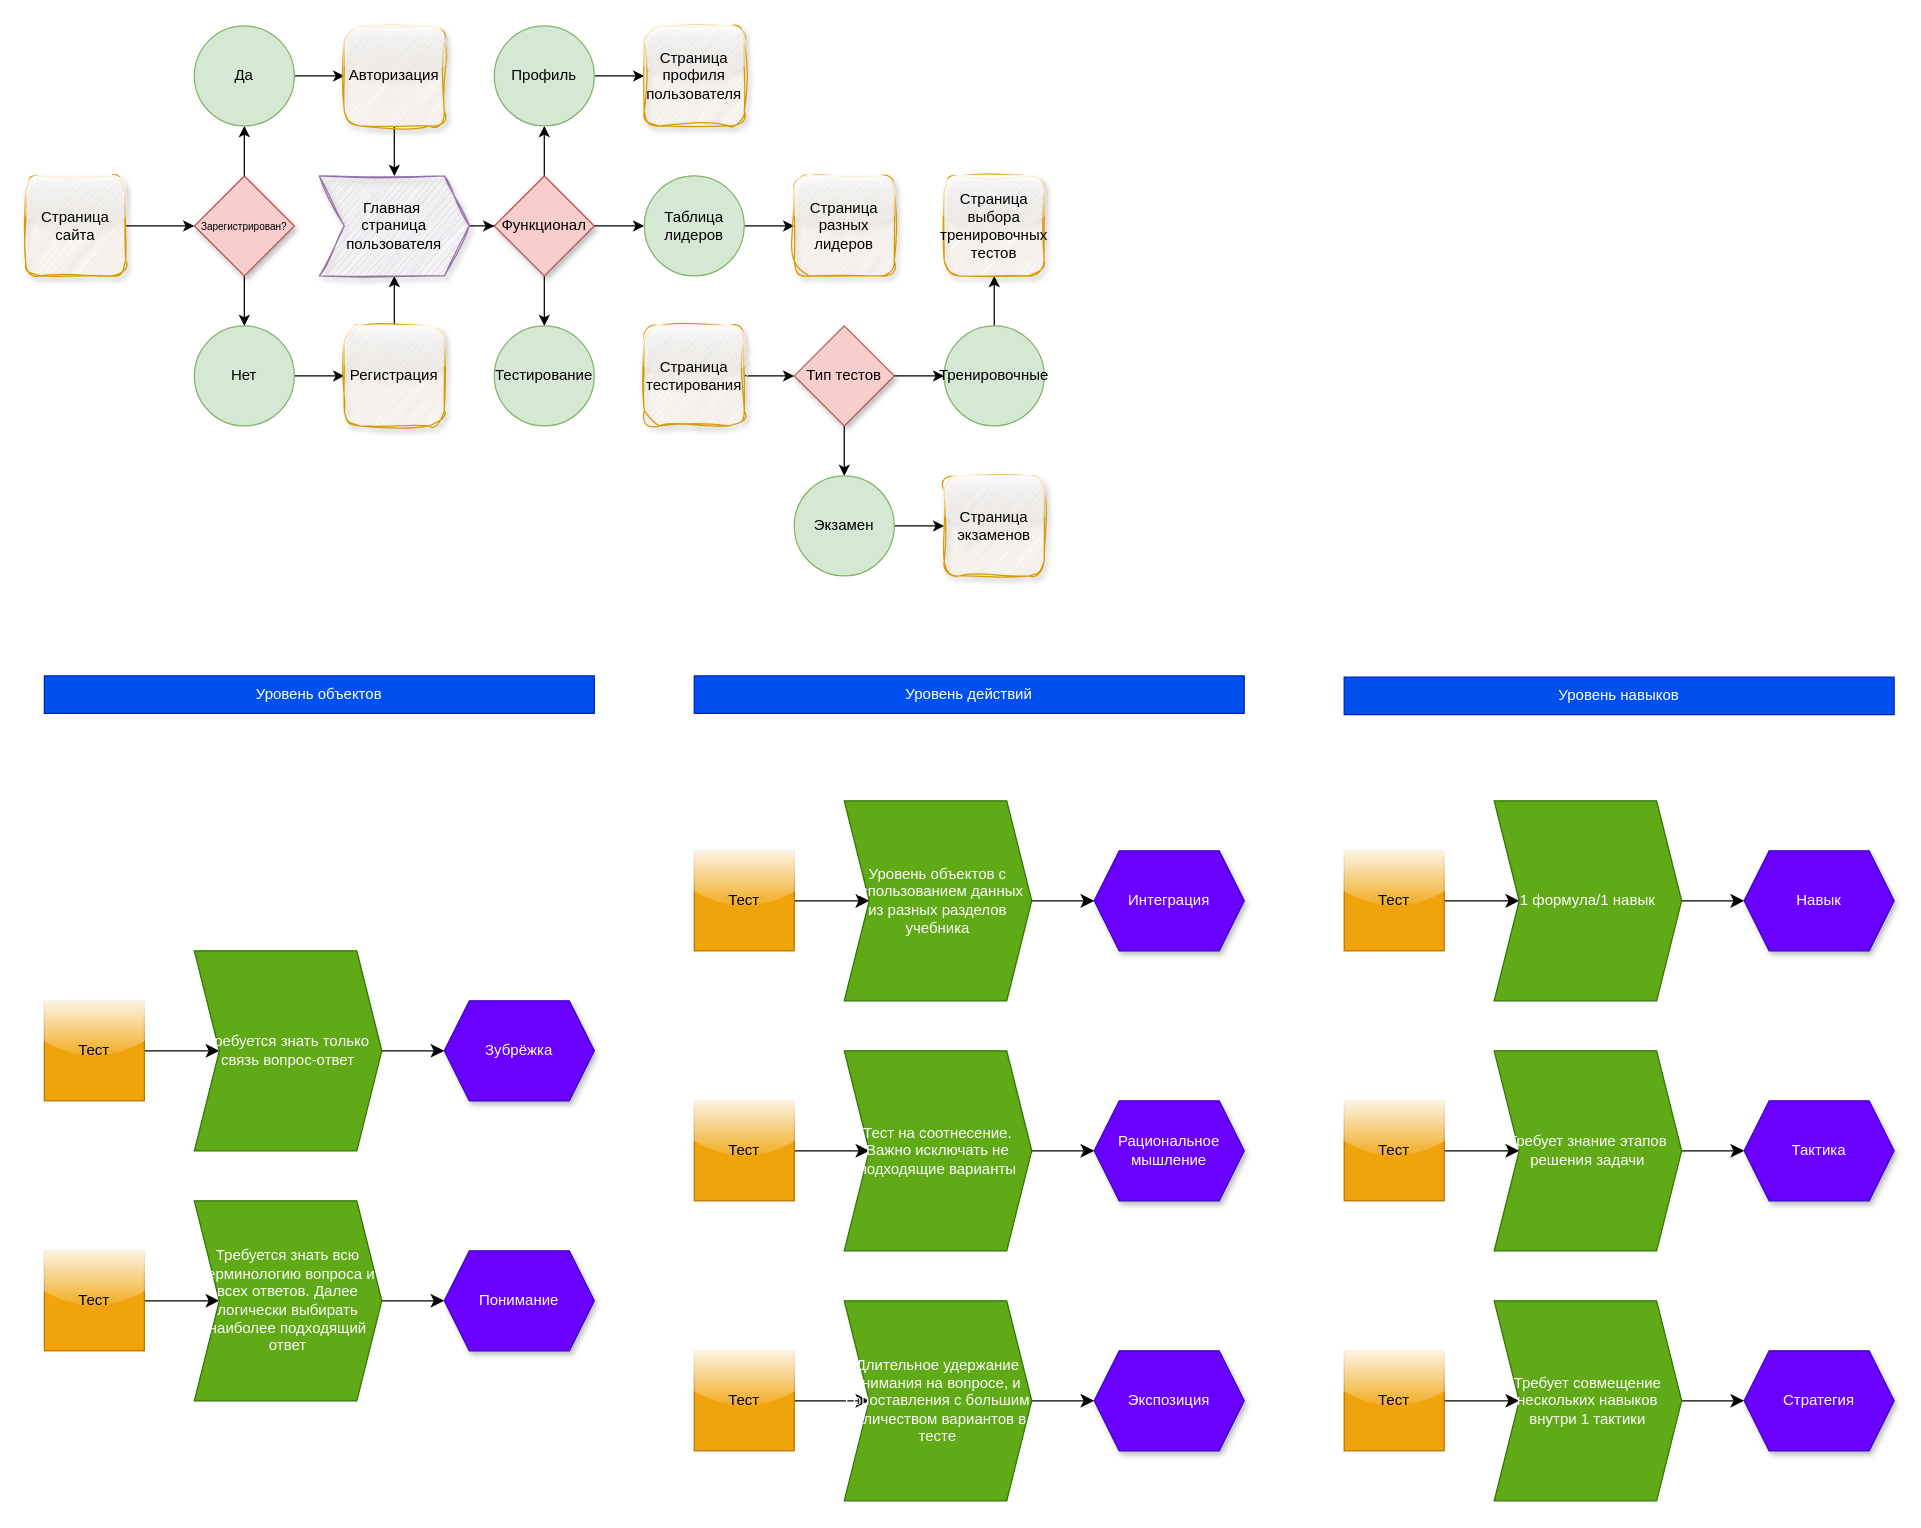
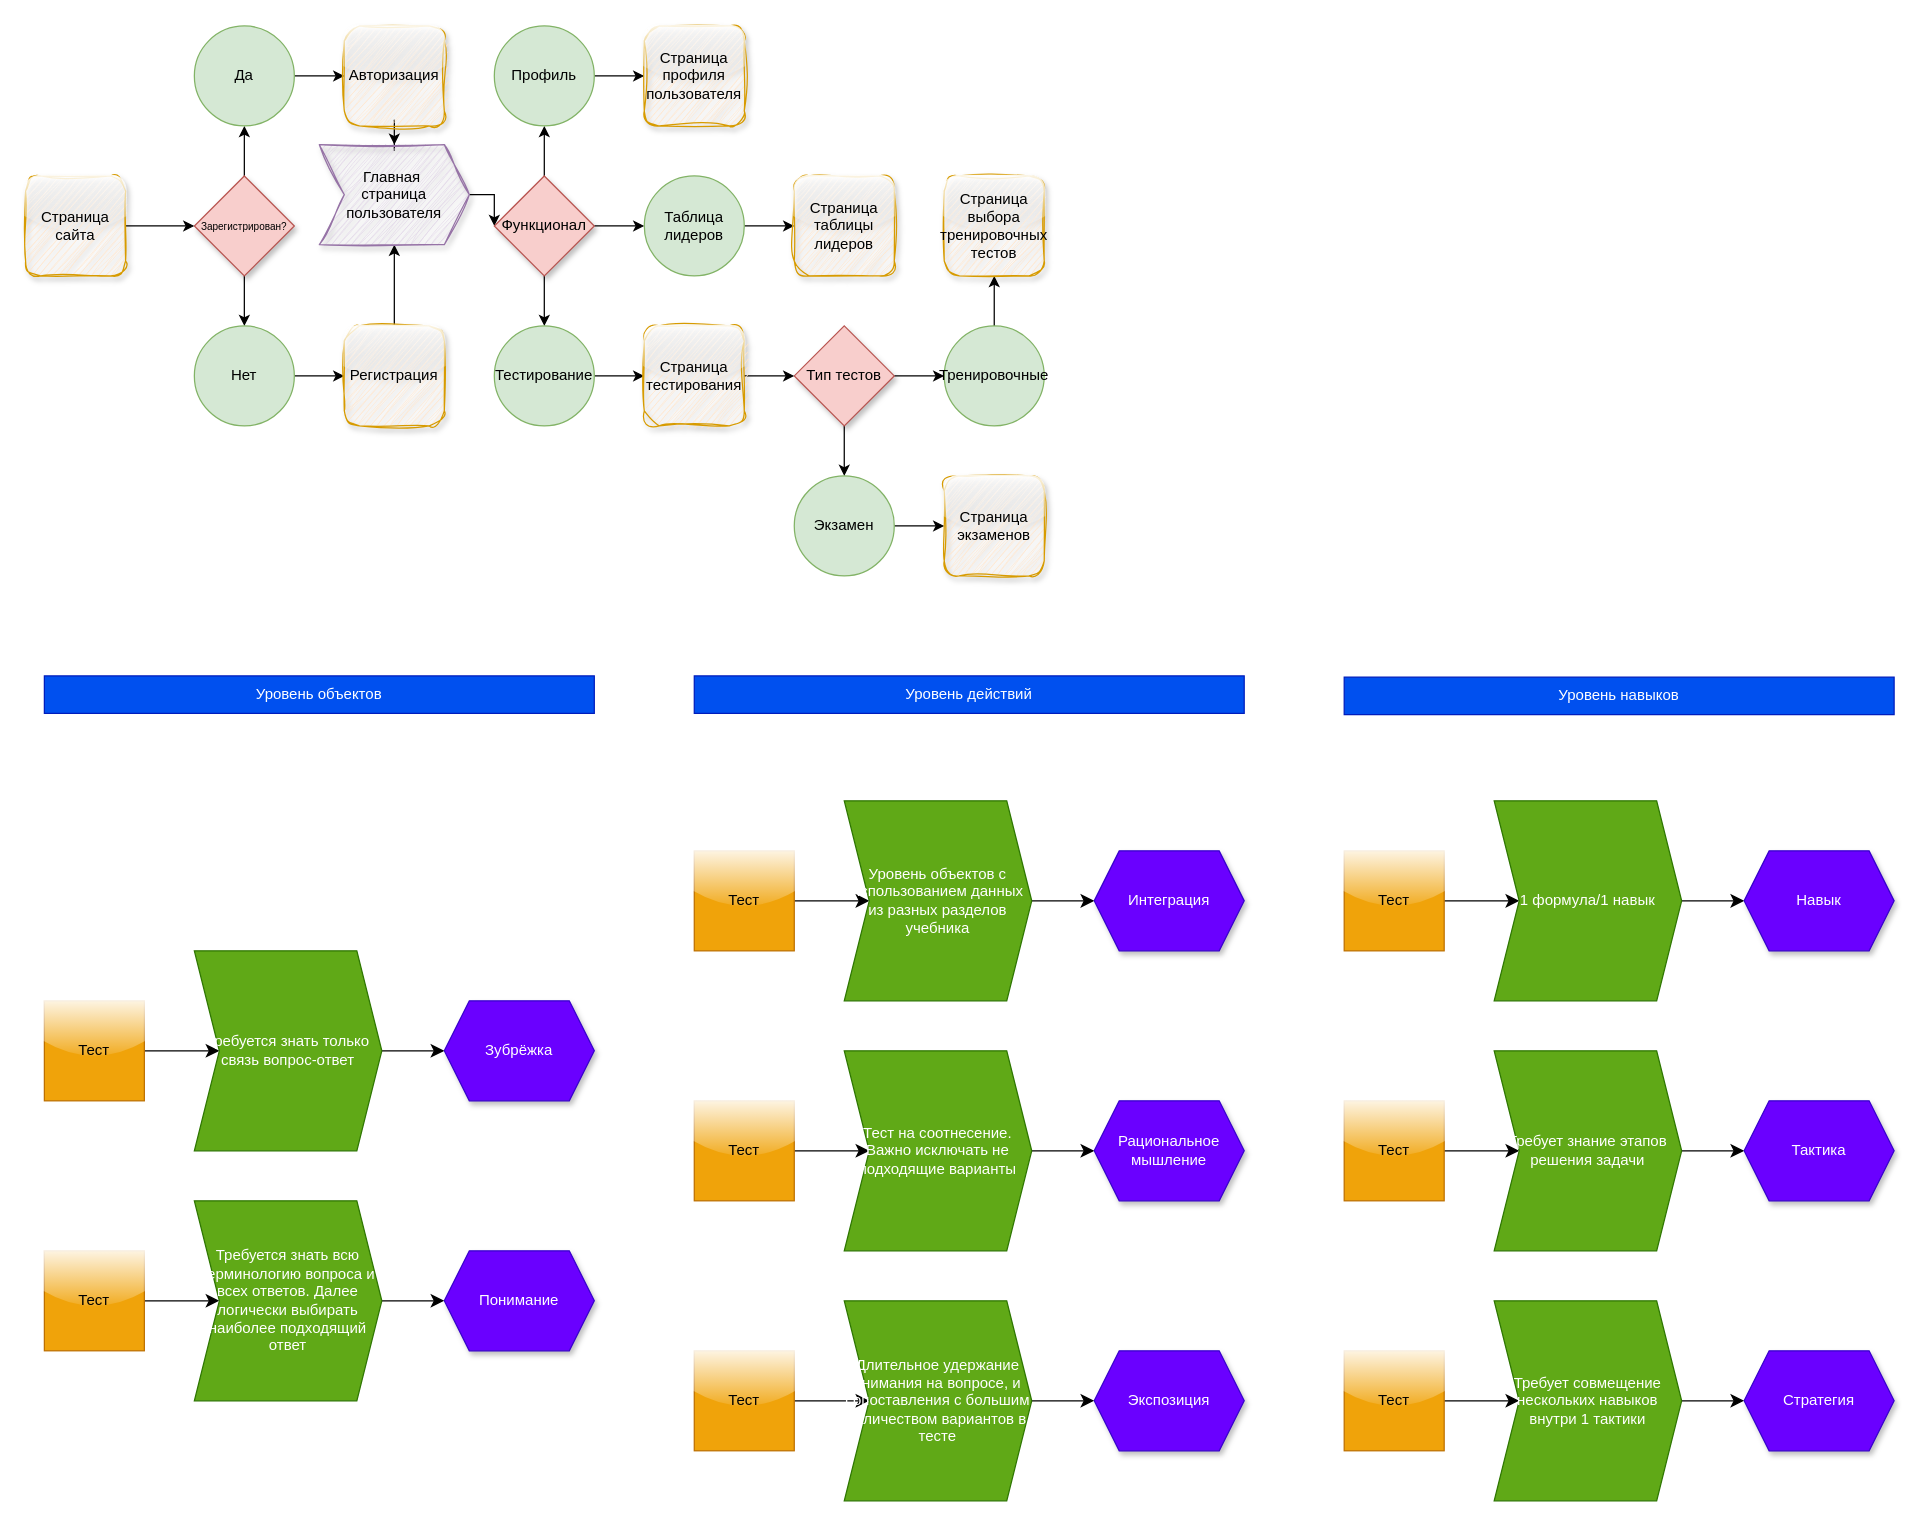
- <mxCell id="16" value="Главная&amp;nbsp;&lt;div&gt;страница пользователя&lt;/div&gt;" style="shape=step;perimeter=stepPerimeter;whiteSpace=wrap;html=1;fixedSize=1;fillColor=#e1d5e7;strokeColor=#9673a6;sketch=1;curveFitting=1;jiggle=2;shadow=1;rounded=0;" parent="1" vertex="1"><mxGeometry x="255" y="140" width="120" height="80" as="geometry" /></mxCell>
+ <mxCell id="16" value="Главная&amp;nbsp;&lt;div&gt;страница пользователя&lt;/div&gt;" style="shape=step;perimeter=stepPerimeter;whiteSpace=wrap;html=1;fixedSize=1;fillColor=#e1d5e7;strokeColor=#9673a6;sketch=1;curveFitting=1;jiggle=2;shadow=1;rounded=0;" parent="1" vertex="1"><mxGeometry x="255" y="115" width="120" height="80" as="geometry" /></mxCell>
- <mxCell id="28" value="Страница разных лидеров" style="whiteSpace=wrap;html=1;fillColor=#ffe6cc;strokeColor=#D79B00;sketch=1;curveFitting=1;jiggle=2;shadow=1;glass=1;rounded=1;" parent="1" vertex="1"><mxGeometry x="635" y="140" width="80" height="80" as="geometry" /></mxCell>
+ <mxCell id="28" value="Страница таблицы лидеров" style="whiteSpace=wrap;html=1;fillColor=#ffe6cc;strokeColor=#D79B00;sketch=1;curveFitting=1;jiggle=2;shadow=1;glass=1;rounded=1;" parent="1" vertex="1"><mxGeometry x="635" y="140" width="80" height="80" as="geometry" /></mxCell>
+ <mxCell id="25" value="" style="edgeStyle=orthogonalEdgeStyle;rounded=0;orthogonalLoop=1;jettySize=auto;html=1;" parent="1" source="26" target="30" edge="1"><mxGeometry relative="1" as="geometry" /></mxCell>
